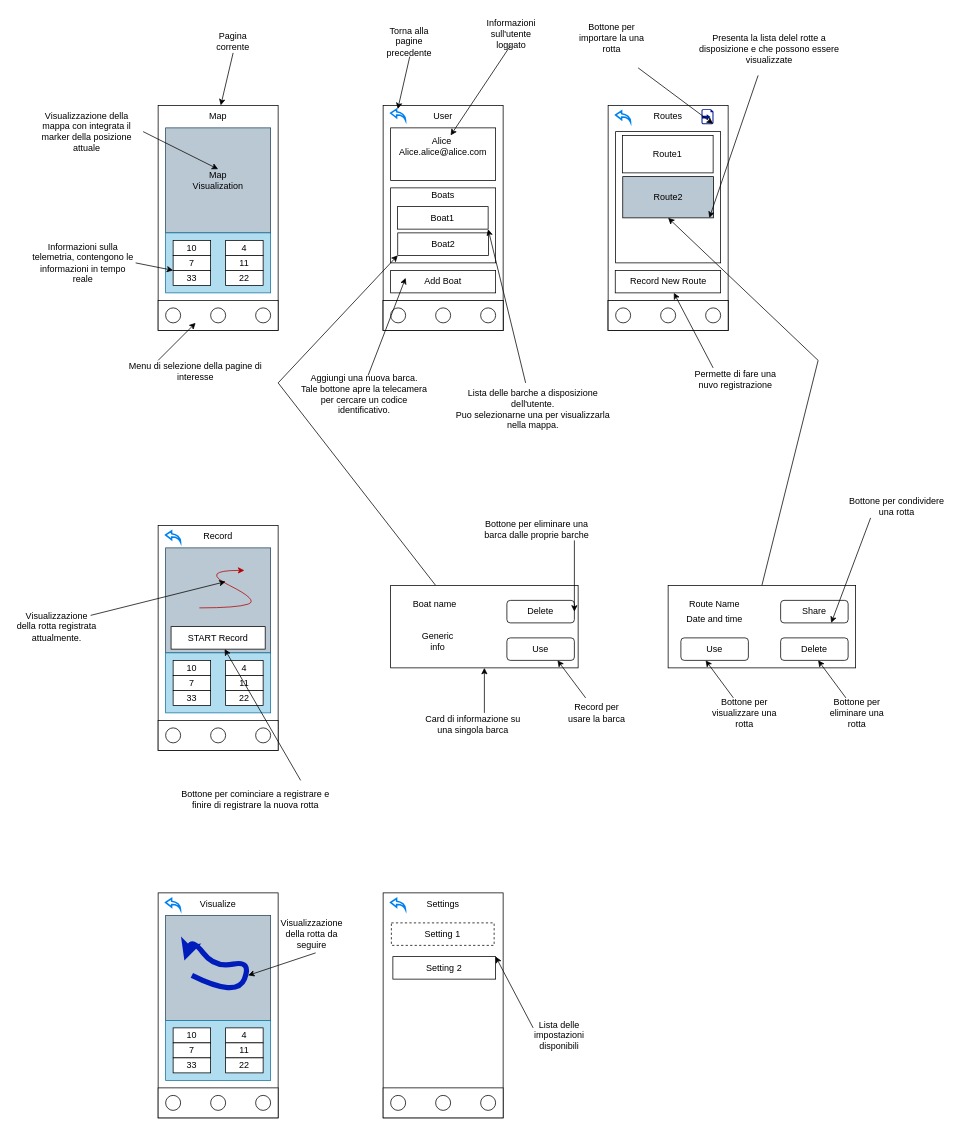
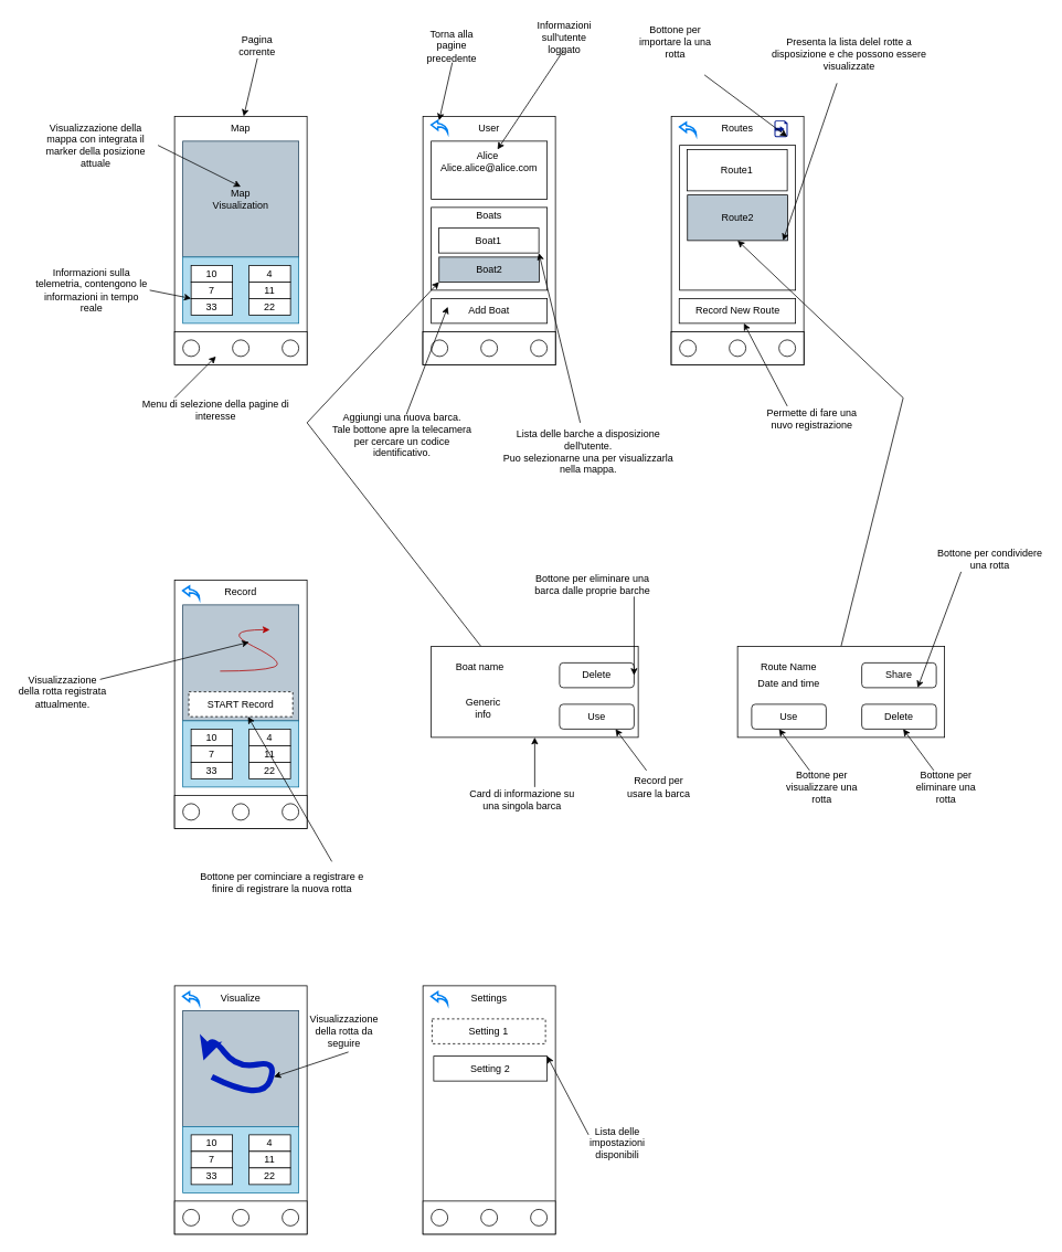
- <mxCell id="34" value="Boat2" style="rounded=0;whiteSpace=wrap;html=1;" parent="1" vertex="1"><mxGeometry x="529.5" y="310" width="121" height="30" as="geometry" /></mxCell>
+ <mxCell id="34" value="Boat2" style="rounded=0;whiteSpace=wrap;html=1;fillColor=#bac8d3;" parent="1" vertex="1"><mxGeometry x="529.5" y="310" width="121" height="30" as="geometry" /></mxCell>
- <mxCell id="78" value="START Record" style="rounded=0;whiteSpace=wrap;html=1;" parent="1" vertex="1"><mxGeometry x="227.25" y="835" width="125.5" height="30" as="geometry" /></mxCell>
+ <mxCell id="78" value="START Record" style="rounded=0;whiteSpace=wrap;html=1;dashed=1;" parent="1" vertex="1"><mxGeometry x="227.25" y="835" width="125.5" height="30" as="geometry" /></mxCell>
